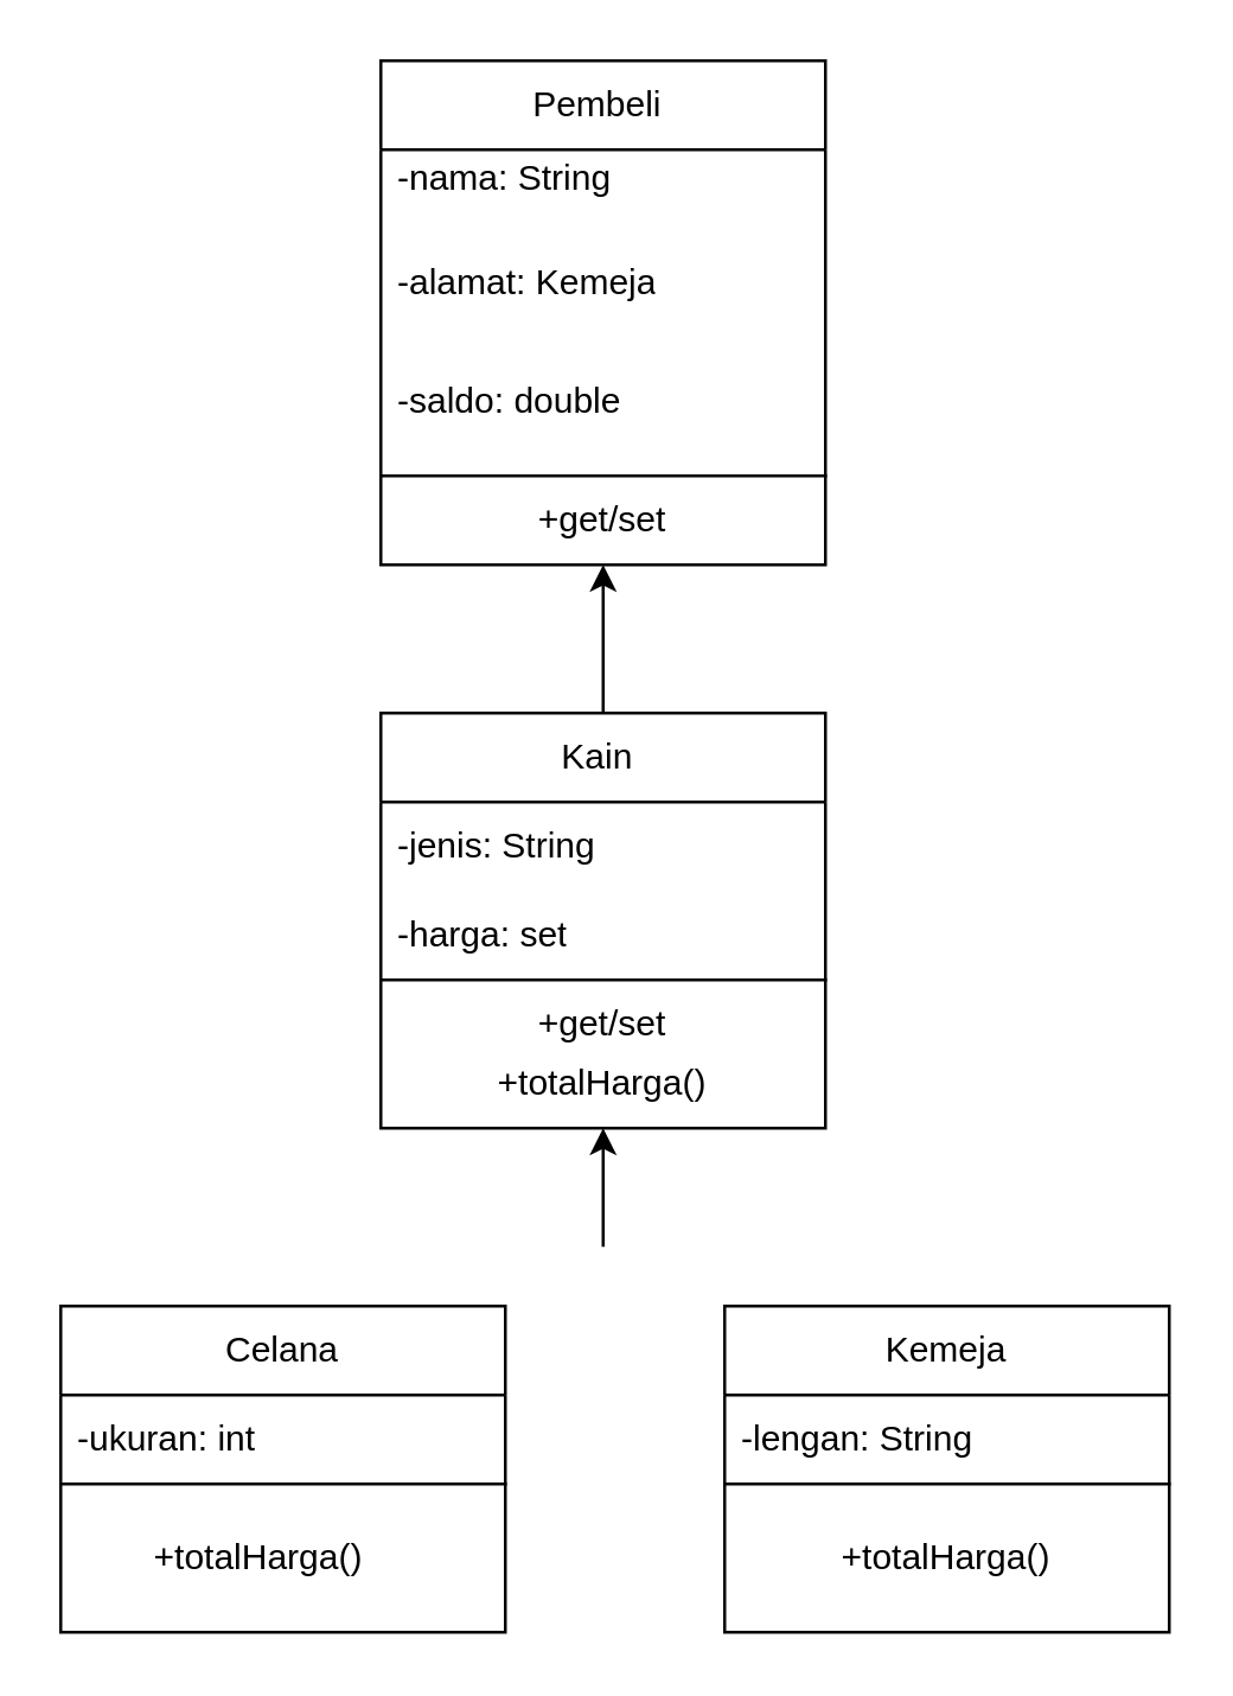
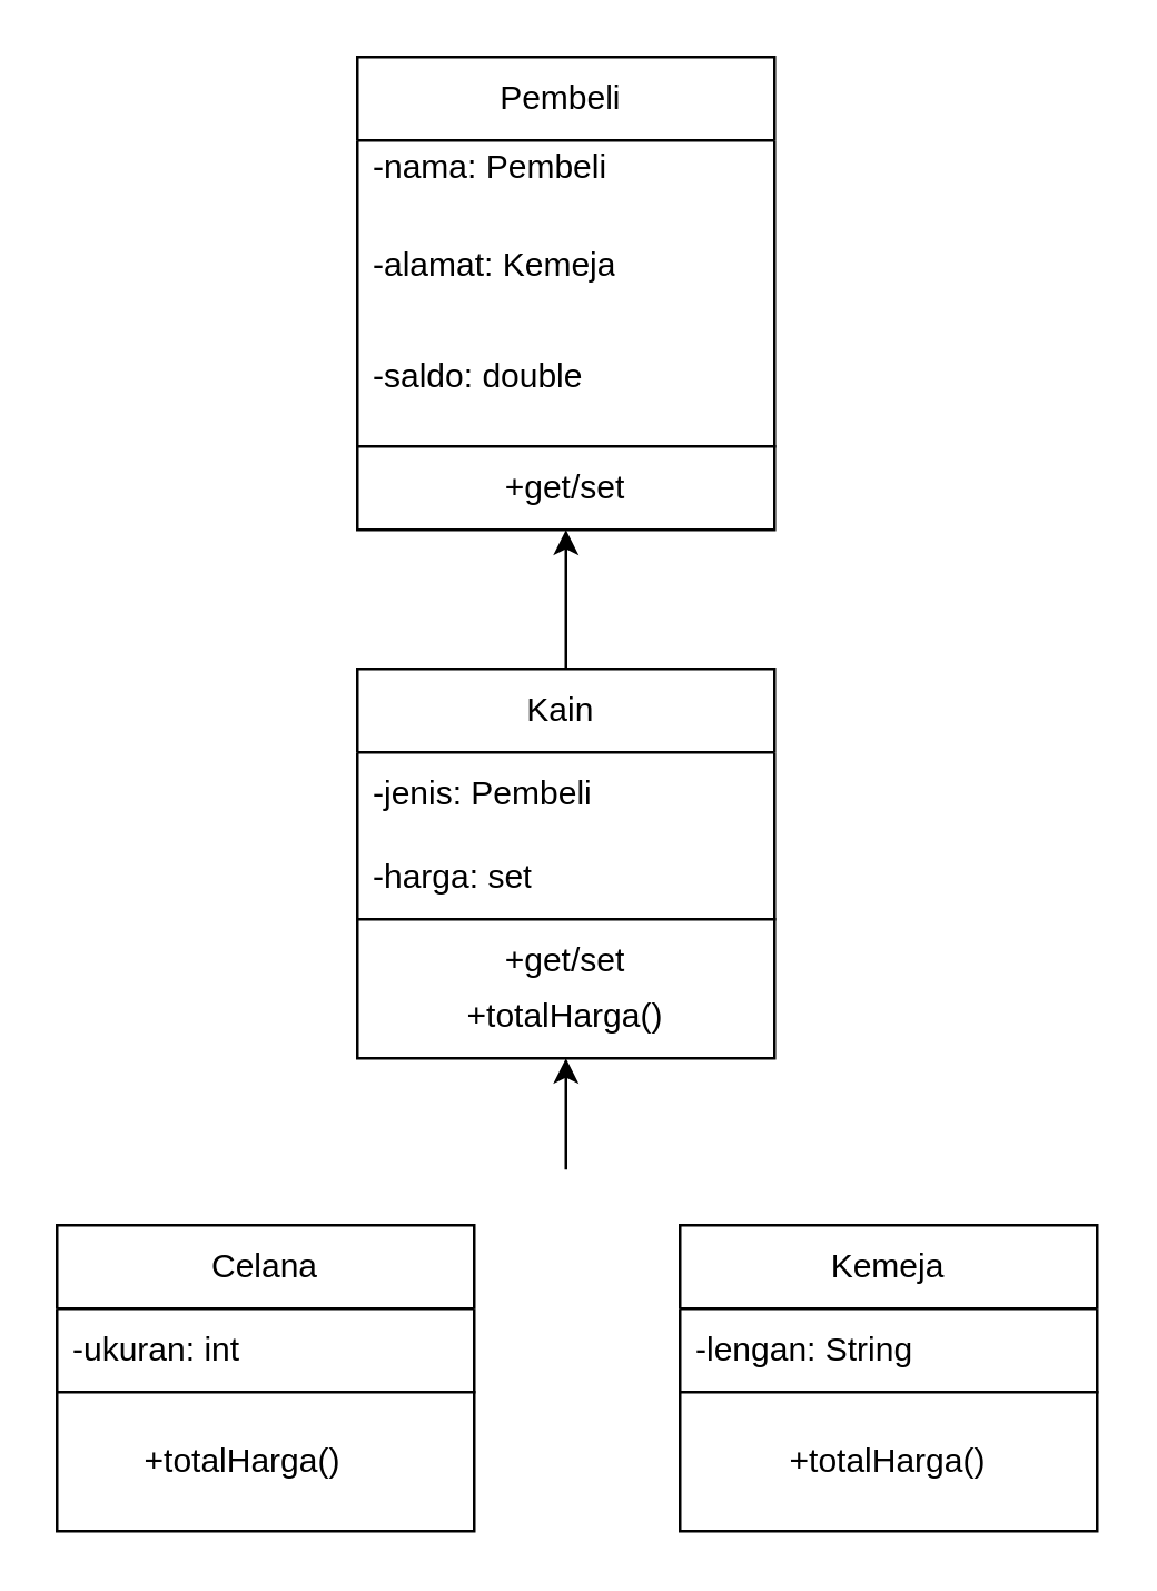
- <mxCell id="3" value="&lt;div&gt;-nama: String&amp;nbsp;&lt;span style=&quot;font-size: 12px;&quot;&gt;&amp;nbsp;&lt;/span&gt;&lt;/div&gt;&lt;div&gt;&lt;br&gt;&lt;/div&gt;" style="text;strokeColor=none;fillColor=none;align=left;verticalAlign=middle;spacingLeft=4;spacingRight=4;overflow=hidden;points=[[0,0.5],[1,0.5]];portConstraint=eastwest;rotatable=0;whiteSpace=wrap;html=1;" vertex="1" parent="2"><mxGeometry y="30" width="150" height="30" as="geometry" /></mxCell>
+ <mxCell id="3" value="&lt;div&gt;-nama: Pembeli&amp;nbsp;&lt;span style=&quot;font-size: 12px;&quot;&gt;&amp;nbsp;&lt;/span&gt;&lt;/div&gt;&lt;div&gt;&lt;br&gt;&lt;/div&gt;" style="text;strokeColor=none;fillColor=none;align=left;verticalAlign=middle;spacingLeft=4;spacingRight=4;overflow=hidden;points=[[0,0.5],[1,0.5]];portConstraint=eastwest;rotatable=0;whiteSpace=wrap;html=1;" vertex="1" parent="2"><mxGeometry y="30" width="150" height="30" as="geometry" /></mxCell>
- <mxCell id="10" value="&lt;div&gt;-jenis: String&amp;nbsp;&lt;br&gt;&lt;/div&gt;" style="text;strokeColor=none;fillColor=none;align=left;verticalAlign=middle;spacingLeft=4;spacingRight=4;overflow=hidden;points=[[0,0.5],[1,0.5]];portConstraint=eastwest;rotatable=0;whiteSpace=wrap;html=1;" vertex="1" parent="9"><mxGeometry y="30" width="150" height="30" as="geometry" /></mxCell>
+ <mxCell id="10" value="&lt;div&gt;-jenis: Pembeli&amp;nbsp;&lt;br&gt;&lt;/div&gt;" style="text;strokeColor=none;fillColor=none;align=left;verticalAlign=middle;spacingLeft=4;spacingRight=4;overflow=hidden;points=[[0,0.5],[1,0.5]];portConstraint=eastwest;rotatable=0;whiteSpace=wrap;html=1;" vertex="1" parent="9"><mxGeometry y="30" width="150" height="30" as="geometry" /></mxCell>
